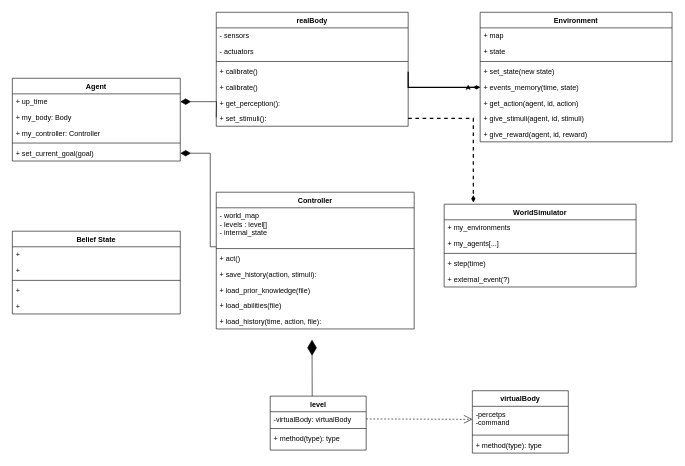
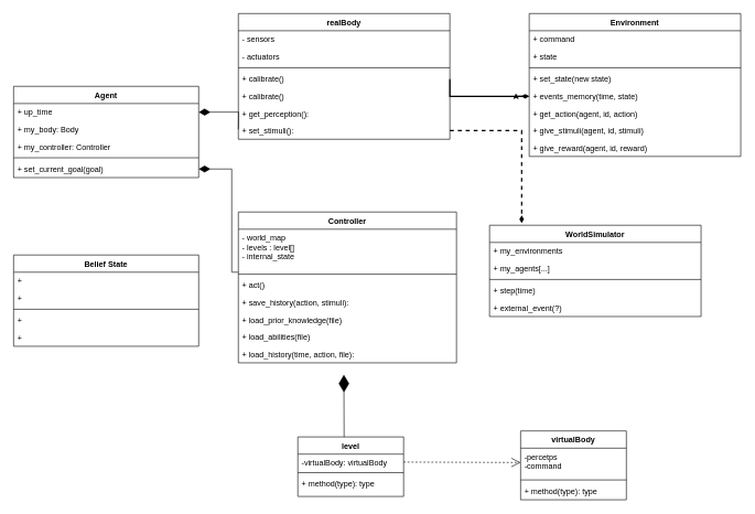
- <mxCell id="9" value="+ map" style="text;strokeColor=none;fillColor=none;align=left;verticalAlign=top;spacingLeft=4;spacingRight=4;overflow=hidden;rotatable=0;points=[[0,0.5],[1,0.5]];portConstraint=eastwest;" parent="8" vertex="1"><mxGeometry y="26" width="320" height="26" as="geometry" /></mxCell>
+ <mxCell id="9" value="+ command" style="text;strokeColor=none;fillColor=none;align=left;verticalAlign=top;spacingLeft=4;spacingRight=4;overflow=hidden;rotatable=0;points=[[0,0.5],[1,0.5]];portConstraint=eastwest;" parent="8" vertex="1"><mxGeometry y="26" width="320" height="26" as="geometry" /></mxCell>
